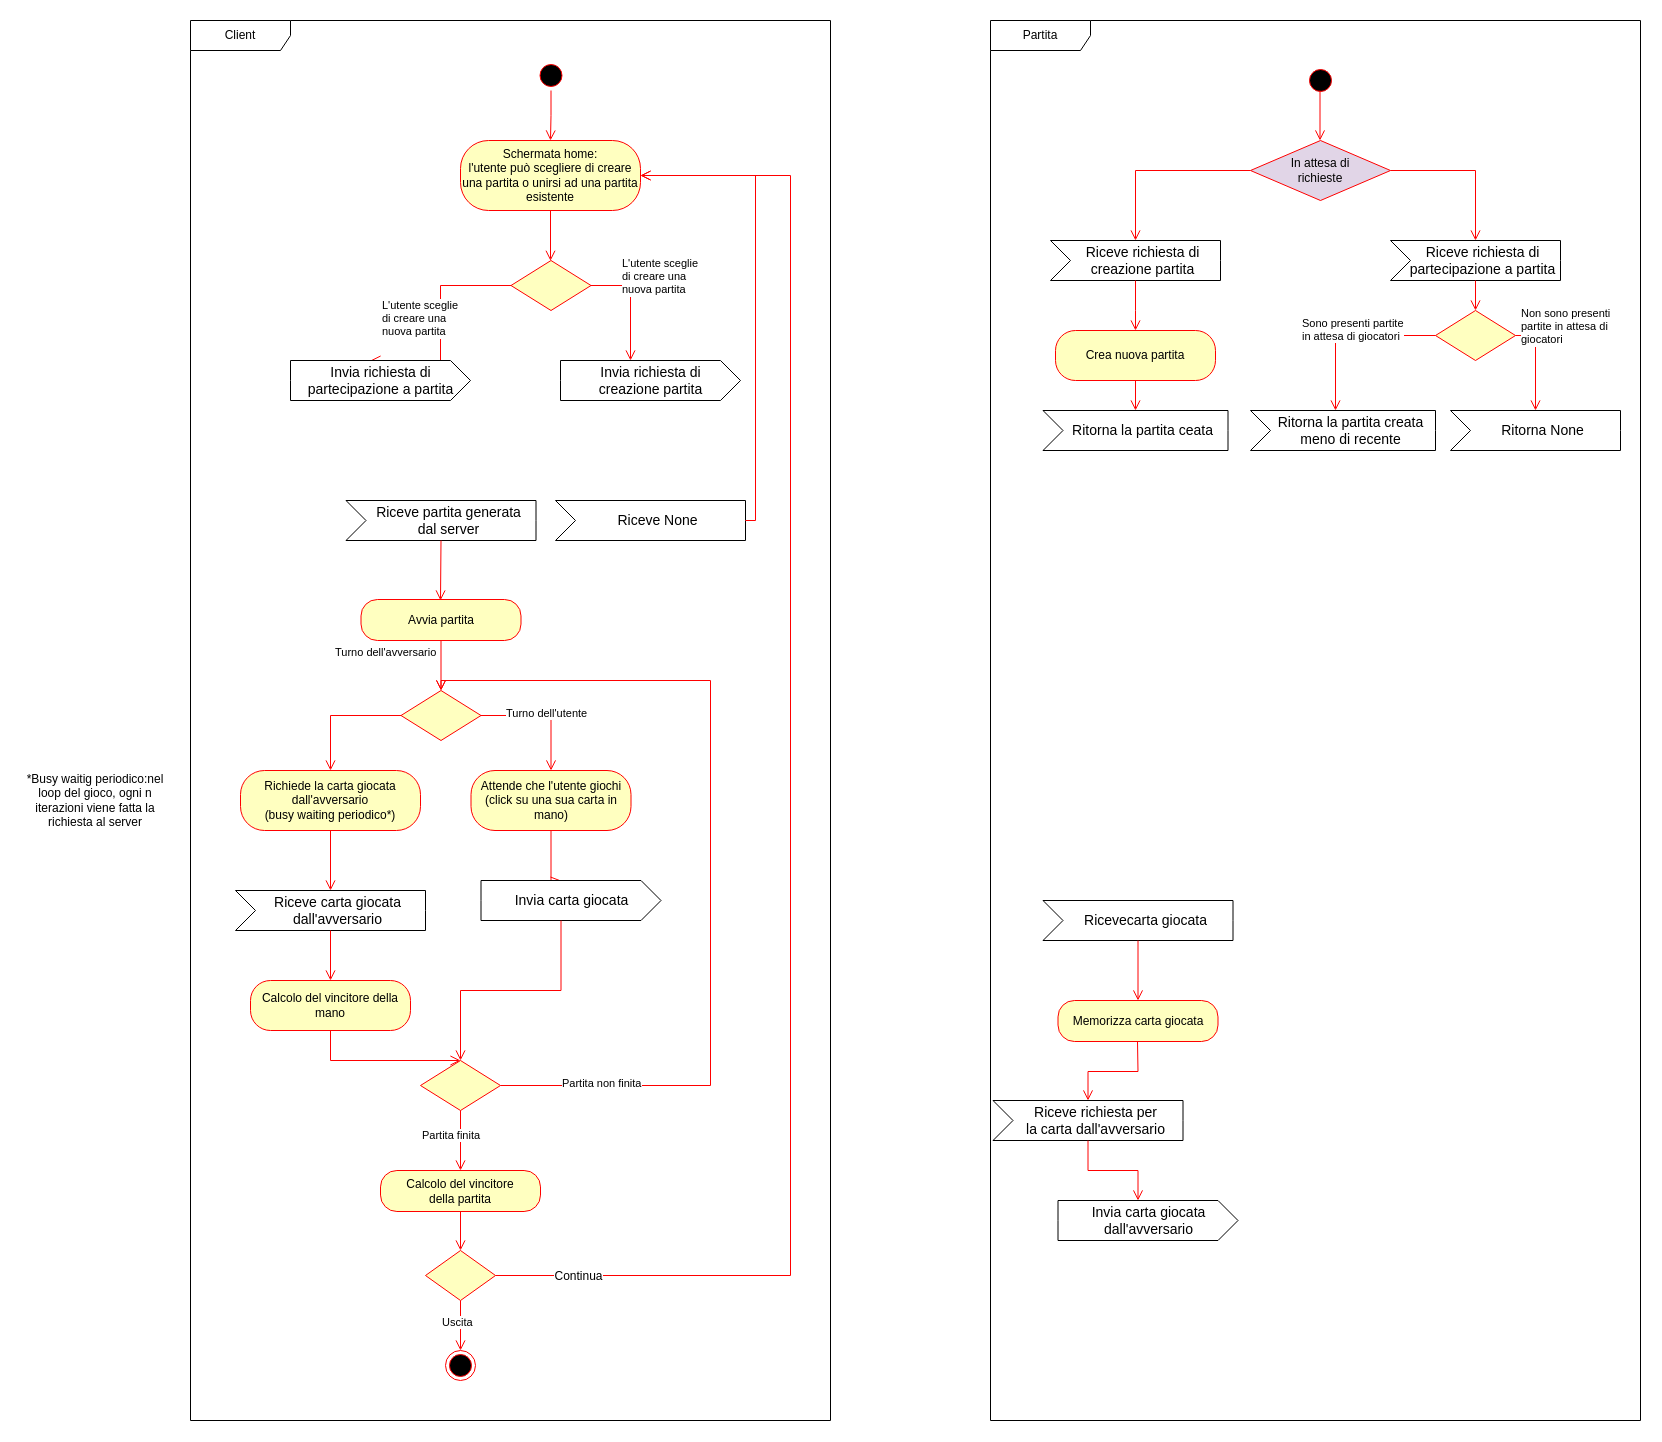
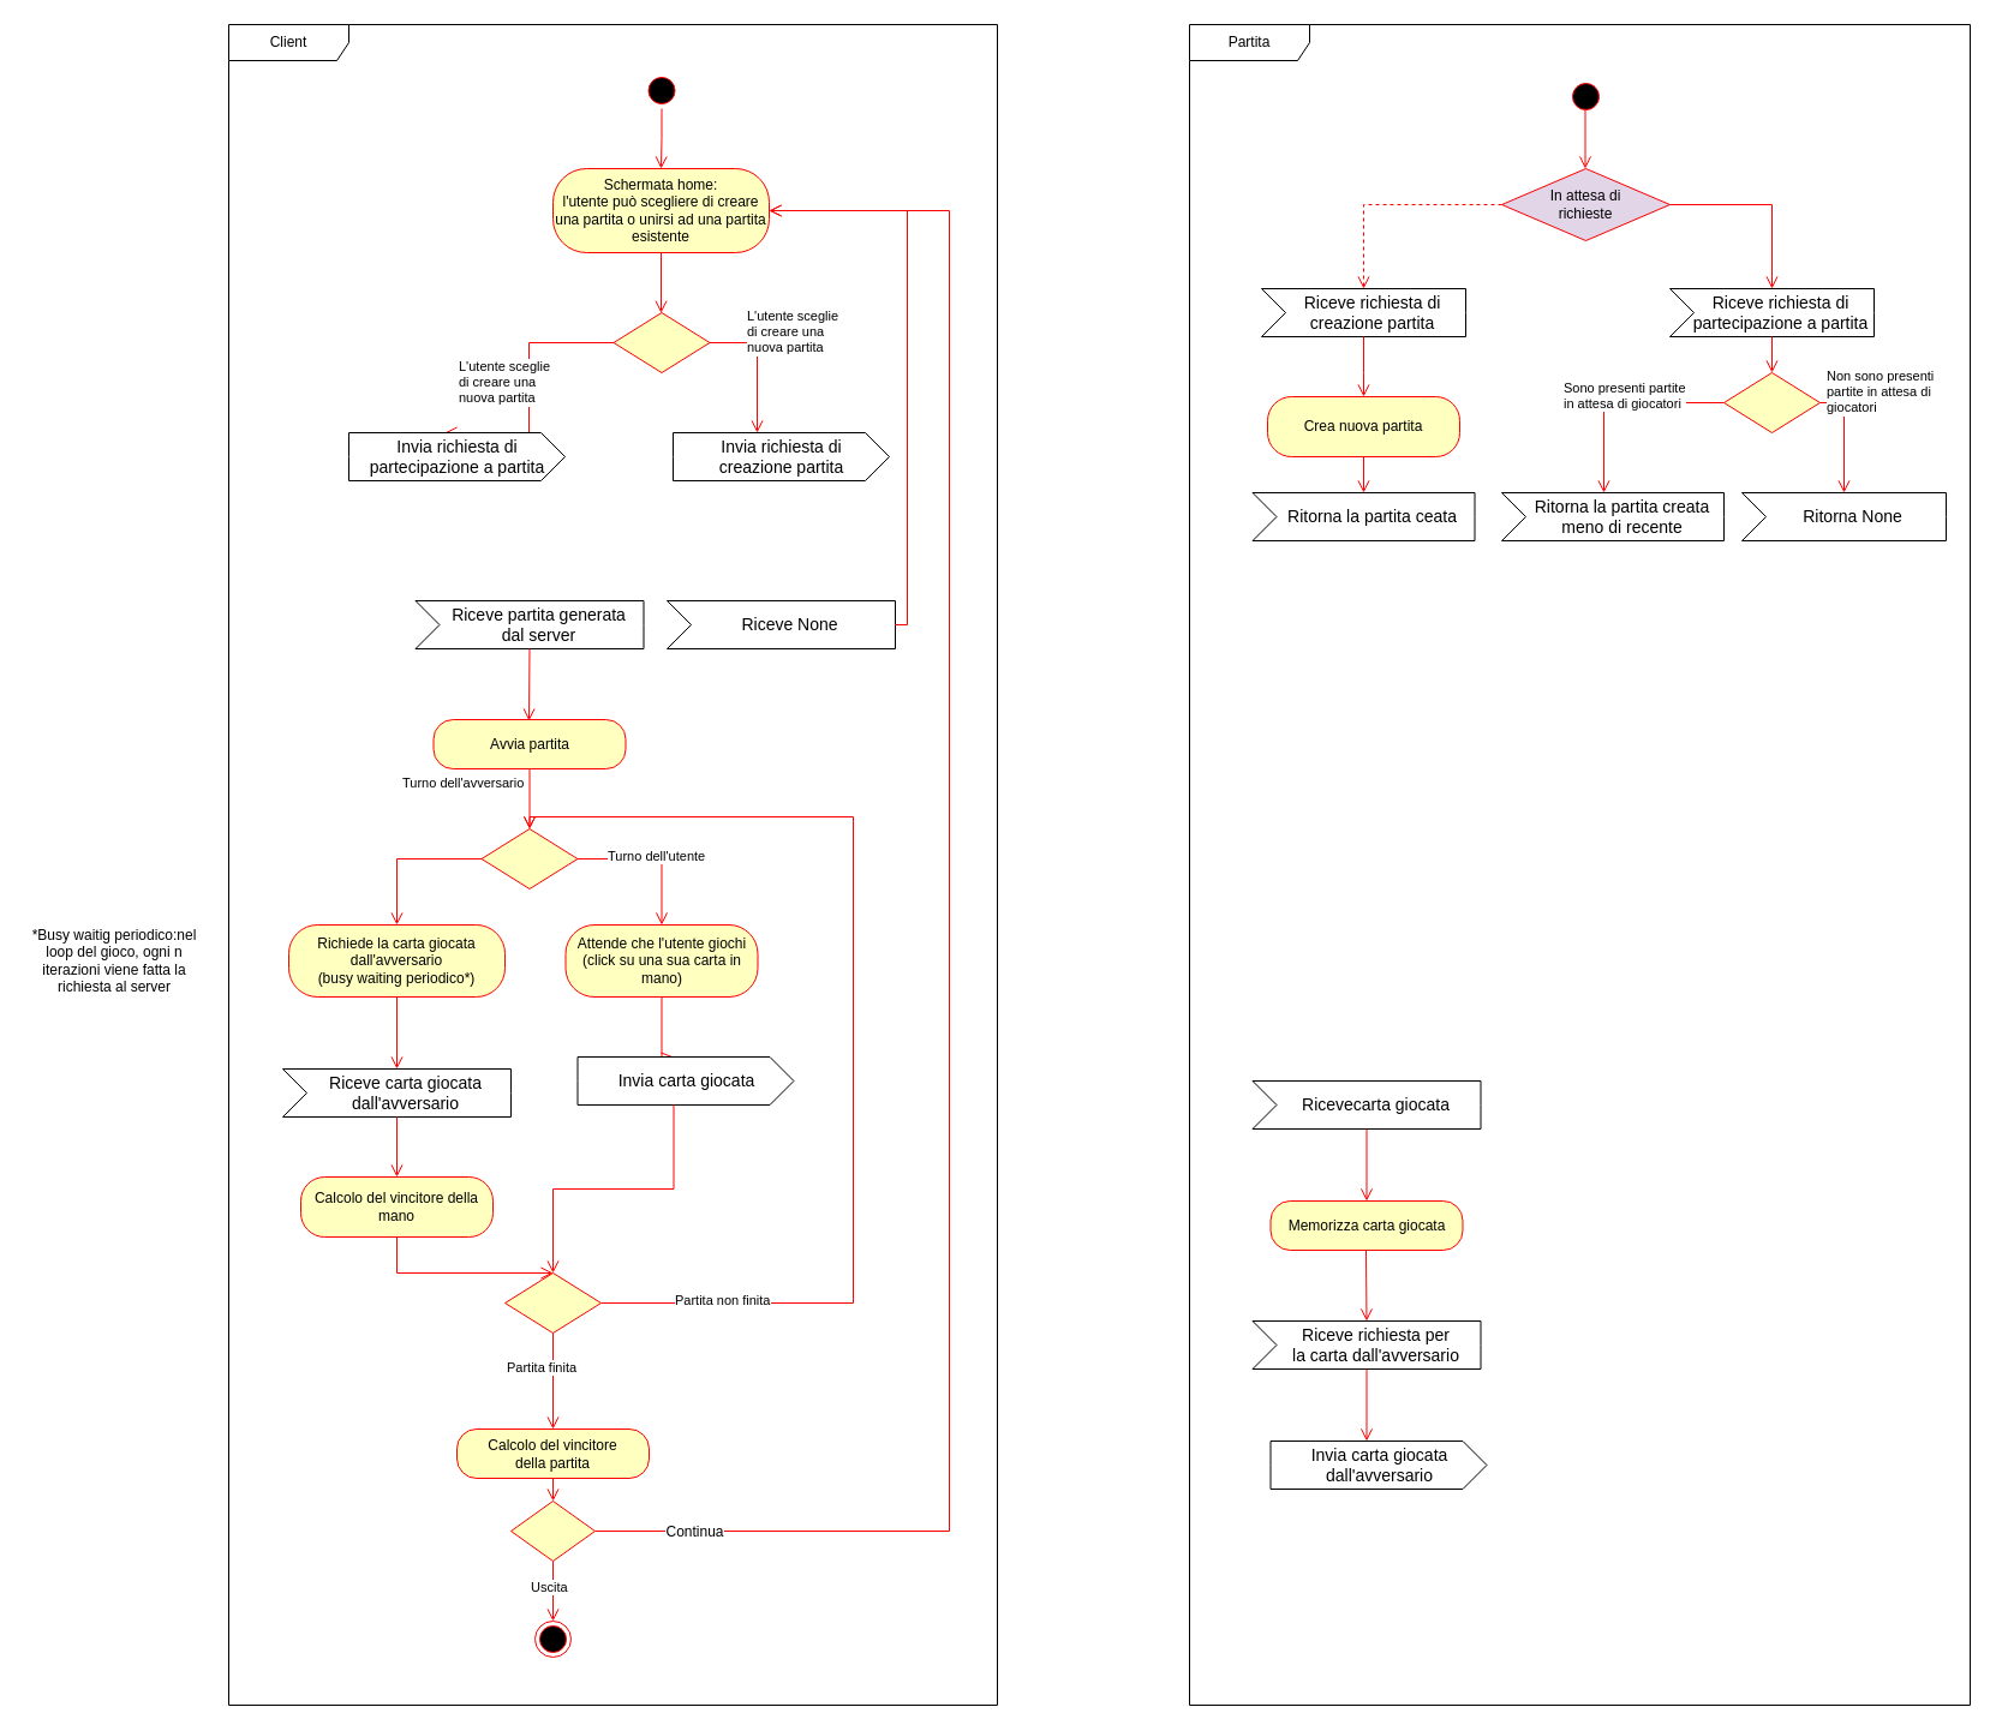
- <mxCell id="16" value="" style="edgeStyle=orthogonalEdgeStyle;html=1;verticalAlign=bottom;endArrow=open;endSize=8;strokeColor=#ff0000;rounded=0;entryX=0;entryY=0;entryDx=85;entryDy=0;exitX=0;exitY=0.5;exitDx=0;exitDy=0;entryPerimeter=0;" edge="1" parent="1" source="15" target="19"><mxGeometry relative="1" as="geometry"><mxPoint x="1230" y="240" as="targetPoint" /><mxPoint x="1230" y="190" as="sourcePoint" /></mxGeometry></mxCell>
+ <mxCell id="16" value="" style="edgeStyle=orthogonalEdgeStyle;html=1;verticalAlign=bottom;endArrow=open;endSize=8;strokeColor=#ff0000;rounded=0;entryX=0;entryY=0;entryDx=85;entryDy=0;exitX=0;exitY=0.5;exitDx=0;exitDy=0;entryPerimeter=0;dashed=1;" edge="1" parent="1" source="15" target="19"><mxGeometry relative="1" as="geometry"><mxPoint x="1230" y="240" as="targetPoint" /><mxPoint x="1230" y="190" as="sourcePoint" /></mxGeometry></mxCell>
- <mxCell id="57" value="&lt;div&gt;Riceve richiesta per &lt;br&gt;&lt;/div&gt;&lt;div&gt;la carta dall'avversario&lt;br&gt;&lt;/div&gt;" style="html=1;shape=mxgraph.infographic.ribbonSimple;notch1=20;notch2=0;align=center;verticalAlign=middle;fontSize=14;fontStyle=0;fillColor=#FFFFFF;flipH=0;spacingRight=0;spacingLeft=14;" vertex="1" parent="1"><mxGeometry x="992.5" y="1100" width="190" height="40" as="geometry" /></mxCell>
+ <mxCell id="57" value="&lt;div&gt;Riceve richiesta per &lt;br&gt;&lt;/div&gt;&lt;div&gt;la carta dall'avversario&lt;br&gt;&lt;/div&gt;" style="html=1;shape=mxgraph.infographic.ribbonSimple;notch1=20;notch2=0;align=center;verticalAlign=middle;fontSize=14;fontStyle=0;fillColor=#FFFFFF;flipH=0;spacingRight=0;spacingLeft=14;" vertex="1" parent="1"><mxGeometry x="1042.5" y="1100" width="190" height="40" as="geometry" /></mxCell>
- <mxCell id="53" value="&lt;div&gt;Calcolo del vincitore&lt;/div&gt;&lt;div&gt;della partita&lt;br&gt;&lt;/div&gt;" style="rounded=1;whiteSpace=wrap;html=1;arcSize=40;fontColor=#000000;fillColor=#ffffc0;strokeColor=#ff0000;" vertex="1" parent="1"><mxGeometry x="380" y="1170" width="160" height="41" as="geometry" /></mxCell>
+ <mxCell id="53" value="&lt;div&gt;Calcolo del vincitore&lt;/div&gt;&lt;div&gt;della partita&lt;br&gt;&lt;/div&gt;" style="rounded=1;whiteSpace=wrap;html=1;arcSize=40;fontColor=#000000;fillColor=#ffffc0;strokeColor=#ff0000;" vertex="1" parent="1"><mxGeometry x="380" y="1190" width="160" height="41" as="geometry" /></mxCell>
